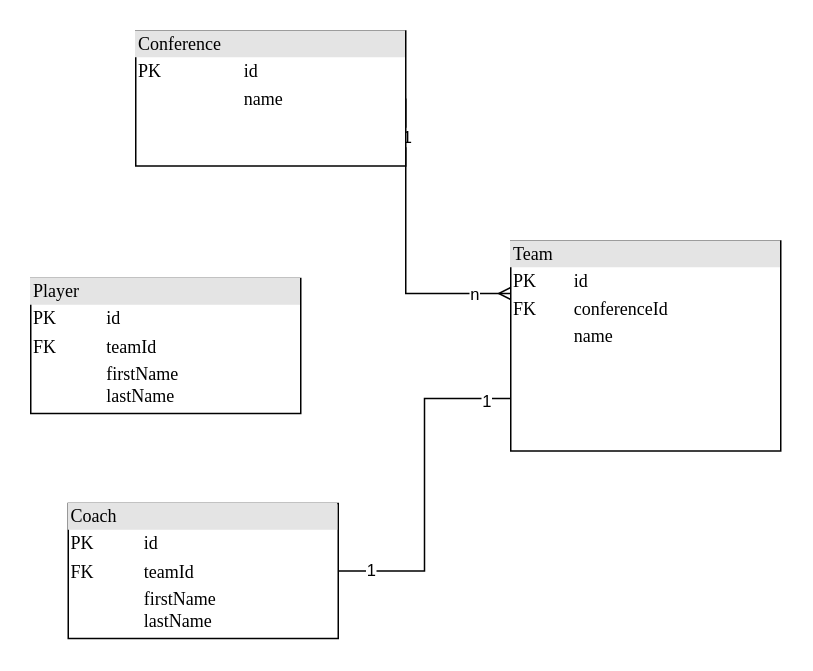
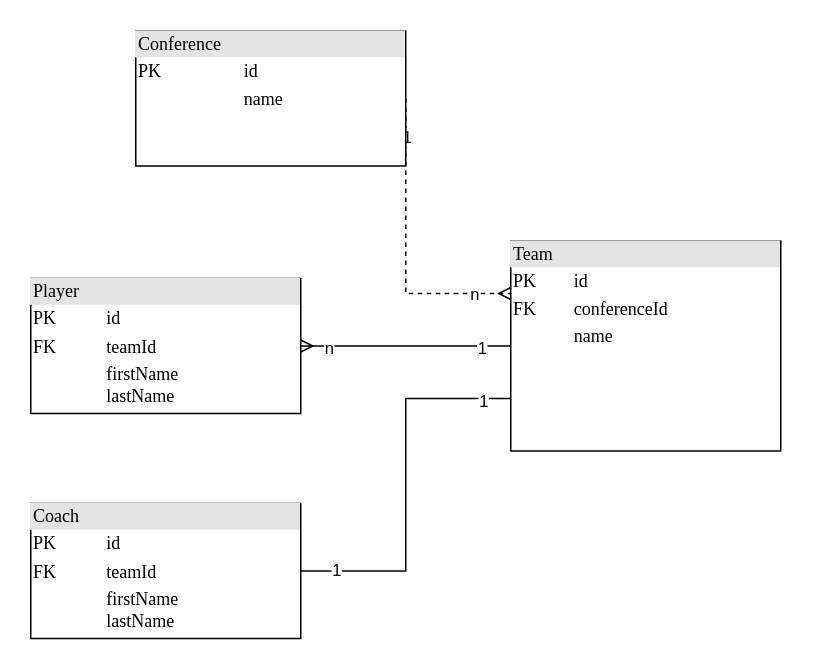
- <mxCell id="10" style="edgeStyle=orthogonalEdgeStyle;rounded=0;orthogonalLoop=1;jettySize=auto;html=1;exitX=1;exitY=0.5;exitDx=0;exitDy=0;entryX=0;entryY=0.25;entryDx=0;entryDy=0;endArrow=ERmany;endFill=0;" edge="1" parent="1" source="13" target="9"><mxGeometry relative="1" as="geometry"><Array as="points"><mxPoint x="270" y="80" /><mxPoint x="270" y="195" /></Array></mxGeometry></mxCell>
+ <mxCell id="10" style="edgeStyle=orthogonalEdgeStyle;rounded=0;orthogonalLoop=1;jettySize=auto;html=1;exitX=1;exitY=0.5;exitDx=0;exitDy=0;entryX=0;entryY=0.25;entryDx=0;entryDy=0;endArrow=ERmany;endFill=0;dashed=1;" edge="1" parent="1" source="13" target="9"><mxGeometry relative="1" as="geometry"><Array as="points"><mxPoint x="270" y="80" /><mxPoint x="270" y="195" /></Array></mxGeometry></mxCell>
+ <mxCell id="3" style="edgeStyle=orthogonalEdgeStyle;rounded=0;orthogonalLoop=1;jettySize=auto;html=1;exitX=0;exitY=0.5;exitDx=0;exitDy=0;endArrow=ERmany;endFill=0;" edge="1" parent="1" source="9" target="2"><mxGeometry relative="1" as="geometry" /></mxCell>
+ <mxCell id="4" value="1" style="edgeLabel;html=1;align=center;verticalAlign=middle;resizable=0;points=[];" vertex="1" connectable="0" parent="3"><mxGeometry x="-0.714" y="1" relative="1" as="geometry"><mxPoint as="offset" /></mxGeometry></mxCell>
+ <mxCell id="5" value="n" style="edgeLabel;html=1;align=center;verticalAlign=middle;resizable=0;points=[];" vertex="1" connectable="0" parent="3"><mxGeometry x="0.743" y="1" relative="1" as="geometry"><mxPoint as="offset" /></mxGeometry></mxCell>
- <mxCell id="14" value="&lt;div style=&quot;box-sizing: border-box ; width: 100% ; background: #e4e4e4 ; padding: 2px&quot;&gt;Coach&lt;/div&gt;&lt;table style=&quot;width: 100% ; font-size: 1em&quot; cellpadding=&quot;2&quot; cellspacing=&quot;0&quot;&gt;&lt;tbody&gt;&lt;tr&gt;&lt;td&gt;PK&lt;/td&gt;&lt;td&gt;id&lt;/td&gt;&lt;/tr&gt;&lt;tr&gt;&lt;td&gt;FK&lt;/td&gt;&lt;td&gt;teamId&lt;/td&gt;&lt;/tr&gt;&lt;tr&gt;&lt;td&gt;&lt;/td&gt;&lt;td&gt;firstName&lt;br&gt;lastName&lt;br&gt;&lt;/td&gt;&lt;/tr&gt;&lt;/tbody&gt;&lt;/table&gt;" style="verticalAlign=top;align=left;overflow=fill;html=1;rounded=0;shadow=0;comic=0;labelBackgroundColor=none;strokeWidth=1;fontFamily=Verdana;fontSize=12" vertex="1" parent="1"><mxGeometry x="45" y="335" width="180" height="90" as="geometry" /></mxCell>
+ <mxCell id="14" value="&lt;div style=&quot;box-sizing: border-box ; width: 100% ; background: #e4e4e4 ; padding: 2px&quot;&gt;Coach&lt;/div&gt;&lt;table style=&quot;width: 100% ; font-size: 1em&quot; cellpadding=&quot;2&quot; cellspacing=&quot;0&quot;&gt;&lt;tbody&gt;&lt;tr&gt;&lt;td&gt;PK&lt;/td&gt;&lt;td&gt;id&lt;/td&gt;&lt;/tr&gt;&lt;tr&gt;&lt;td&gt;FK&lt;/td&gt;&lt;td&gt;teamId&lt;/td&gt;&lt;/tr&gt;&lt;tr&gt;&lt;td&gt;&lt;/td&gt;&lt;td&gt;firstName&lt;br&gt;lastName&lt;br&gt;&lt;/td&gt;&lt;/tr&gt;&lt;/tbody&gt;&lt;/table&gt;" style="verticalAlign=top;align=left;overflow=fill;html=1;rounded=0;shadow=0;comic=0;labelBackgroundColor=none;strokeWidth=1;fontFamily=Verdana;fontSize=12" vertex="1" parent="1"><mxGeometry x="20" y="335" width="180" height="90" as="geometry" /></mxCell>
